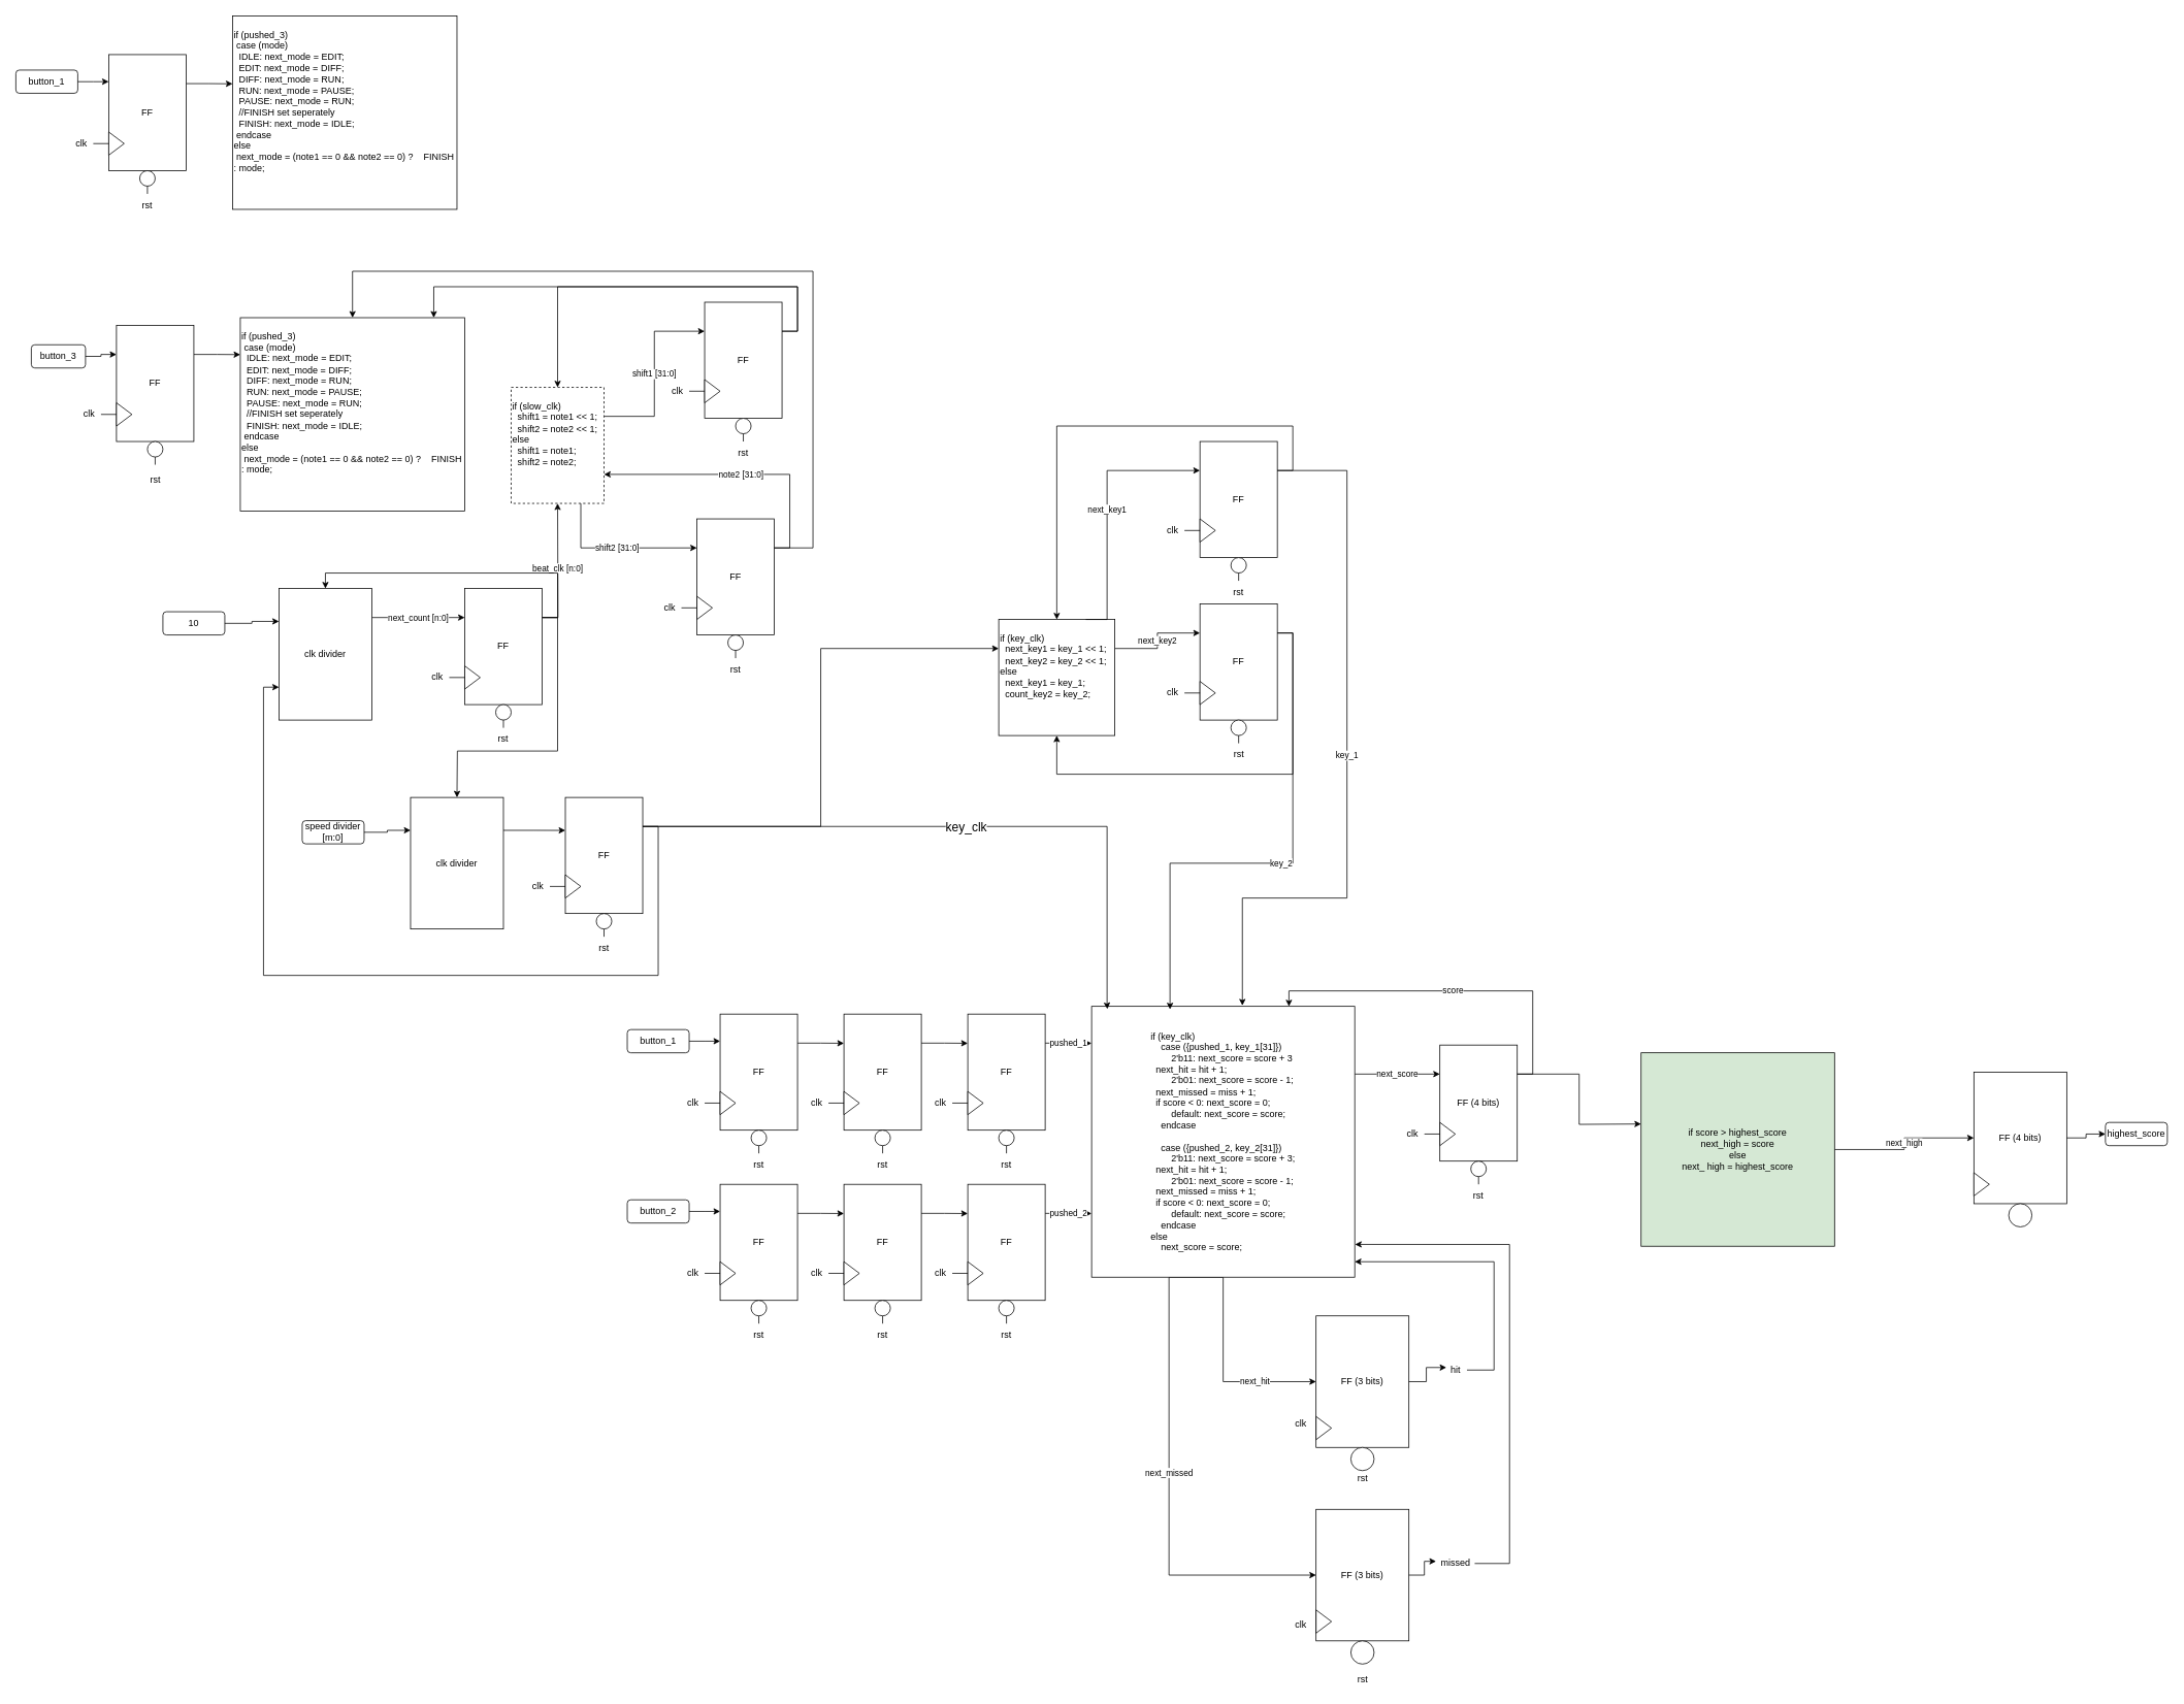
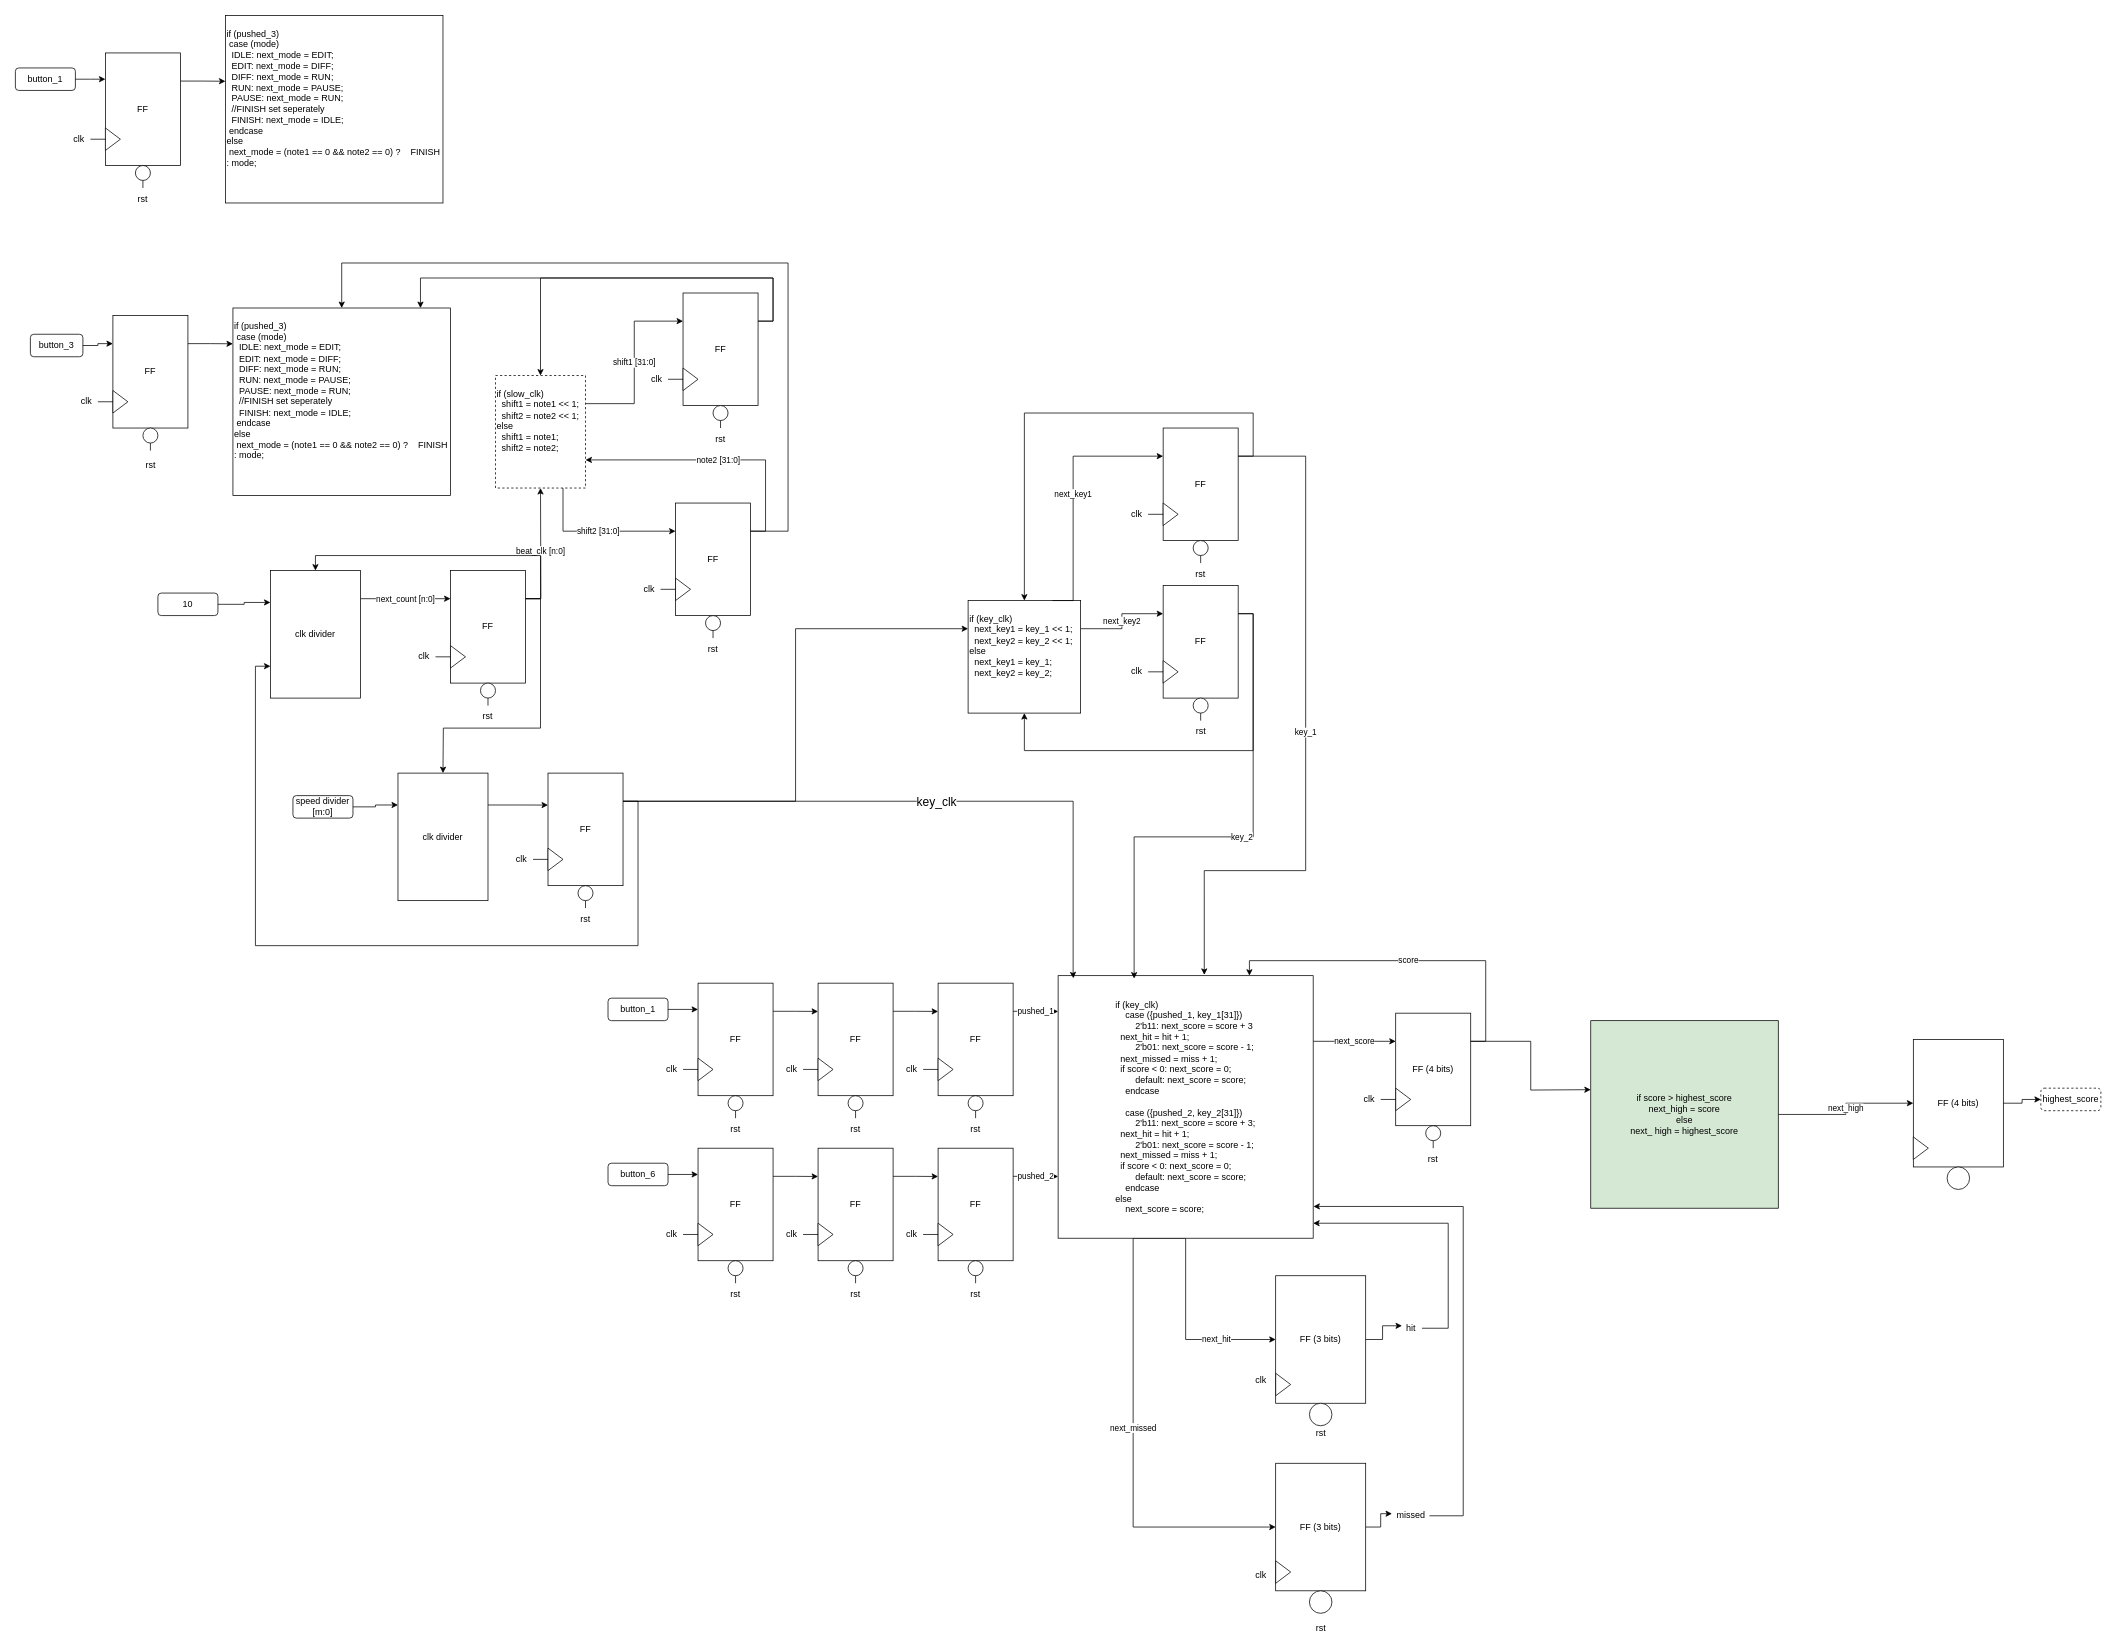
- <mxCell id="125" value="&lt;div align=&quot;left&quot;&gt;if (key_clk)&lt;/div&gt;&lt;div align=&quot;left&quot;&gt;&amp;nbsp; next_key1 = key_1 &amp;lt;&amp;lt; 1;&lt;/div&gt;&lt;div align=&quot;left&quot;&gt;&amp;nbsp; next_key2 = key_2 &amp;lt;&amp;lt; 1;&lt;/div&gt;&lt;div align=&quot;left&quot;&gt;else&lt;/div&gt;&lt;div align=&quot;left&quot;&gt;&amp;nbsp; next_key1 = key_1;&lt;/div&gt;&lt;div align=&quot;left&quot;&gt;&amp;nbsp; count_key2 = key_2;&lt;br&gt;&lt;/div&gt;&lt;div align=&quot;left&quot;&gt;&lt;br&gt;&lt;/div&gt;&lt;div align=&quot;left&quot;&gt;&lt;br&gt;&lt;/div&gt;" style="rounded=0;whiteSpace=wrap;html=1;align=left;" parent="123" vertex="1"><mxGeometry x="120" y="-50" width="150" height="150" as="geometry" /></mxCell>
+ <mxCell id="125" value="&lt;div align=&quot;left&quot;&gt;if (key_clk)&lt;/div&gt;&lt;div align=&quot;left&quot;&gt;&amp;nbsp; next_key1 = key_1 &amp;lt;&amp;lt; 1;&lt;/div&gt;&lt;div align=&quot;left&quot;&gt;&amp;nbsp; next_key2 = key_2 &amp;lt;&amp;lt; 1;&lt;/div&gt;&lt;div align=&quot;left&quot;&gt;else&lt;/div&gt;&lt;div align=&quot;left&quot;&gt;&amp;nbsp; next_key1 = key_1;&lt;/div&gt;&lt;div align=&quot;left&quot;&gt;&amp;nbsp; next_key2 = key_2;&lt;br&gt;&lt;/div&gt;&lt;div align=&quot;left&quot;&gt;&lt;br&gt;&lt;/div&gt;&lt;div align=&quot;left&quot;&gt;&lt;br&gt;&lt;/div&gt;" style="rounded=0;whiteSpace=wrap;html=1;align=left;" parent="123" vertex="1"><mxGeometry x="120" y="-50" width="150" height="150" as="geometry" /></mxCell>
- <mxCell id="171" value="highest_score" style="rounded=1;whiteSpace=wrap;html=1;strokeColor=default;" parent="1" vertex="1"><mxGeometry x="2720" y="1450" width="80" height="30" as="geometry" /></mxCell>
+ <mxCell id="171" value="highest_score" style="rounded=1;whiteSpace=wrap;html=1;strokeColor=default;dashed=1;" parent="1" vertex="1"><mxGeometry x="2720" y="1450" width="80" height="30" as="geometry" /></mxCell>
- <mxCell id="107" value="button_2" style="text;html=1;strokeColor=default;fillColor=none;align=center;verticalAlign=middle;whiteSpace=wrap;rounded=1;" parent="1" vertex="1"><mxGeometry x="810" y="1550" width="80" height="30" as="geometry" /></mxCell>
+ <mxCell id="107" value="button_6" style="text;html=1;strokeColor=default;fillColor=none;align=center;verticalAlign=middle;whiteSpace=wrap;rounded=1;" parent="1" vertex="1"><mxGeometry x="810" y="1550" width="80" height="30" as="geometry" /></mxCell>
